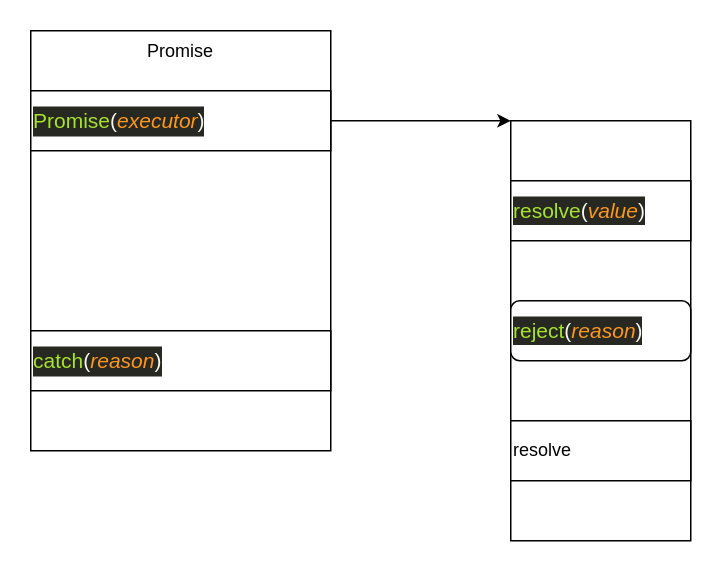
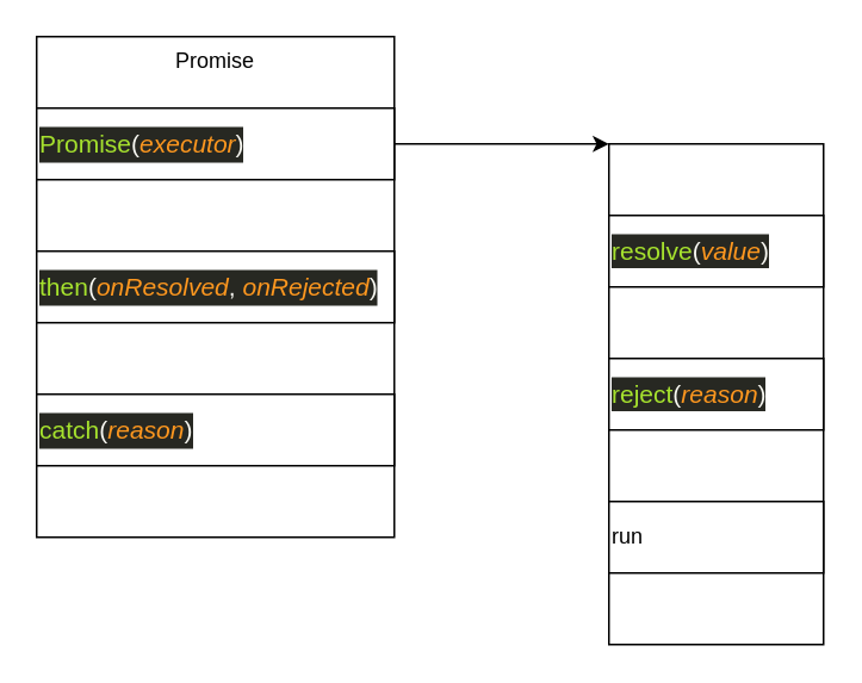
+ <mxCell id="5" value="&lt;div style=&quot;color: rgb(248 , 248 , 242) ; background-color: rgb(39 , 40 , 34) ; line-height: 19px&quot;&gt;&lt;font style=&quot;font-size: 14px&quot;&gt;&lt;span style=&quot;color: rgb(166 , 226 , 46)&quot;&gt;then&lt;/span&gt;(&lt;span style=&quot;color: rgb(253 , 151 , 31) ; font-style: italic&quot;&gt;onResolved&lt;/span&gt;,&amp;nbsp;&lt;span style=&quot;color: rgb(253 , 151 , 31) ; font-style: italic&quot;&gt;onRejected&lt;/span&gt;)&lt;/font&gt;&lt;/div&gt;" style="rounded=0;whiteSpace=wrap;html=1;fontSize=12;align=left;" vertex="1" parent="1"><mxGeometry x="20" y="140" width="200" height="40" as="geometry" /></mxCell>
- <mxCell id="9" value="&lt;div style=&quot;color: rgb(248 , 248 , 242) ; background-color: rgb(39 , 40 , 34) ; font-family: &amp;#34;jetbrains mono&amp;#34; , , &amp;#34;consolas&amp;#34; , &amp;#34;liberation mono&amp;#34; , &amp;#34;menlo&amp;#34; , monospace , &amp;#34;consolas&amp;#34; , &amp;#34;courier new&amp;#34; , monospace ; font-size: 14px ; line-height: 19px&quot;&gt;&lt;span style=&quot;color: #a6e22e&quot;&gt;reject&lt;/span&gt;(&lt;span style=&quot;color: #fd971f ; font-style: italic&quot;&gt;reason&lt;/span&gt;)&lt;/div&gt;" style="whiteSpace=wrap;html=1;fontSize=12;align=left;rounded=1;" vertex="1" parent="1"><mxGeometry x="340" y="200" width="120" height="40" as="geometry" /></mxCell>
+ <mxCell id="9" value="&lt;div style=&quot;color: rgb(248 , 248 , 242) ; background-color: rgb(39 , 40 , 34) ; font-family: &amp;#34;jetbrains mono&amp;#34; , , &amp;#34;consolas&amp;#34; , &amp;#34;liberation mono&amp;#34; , &amp;#34;menlo&amp;#34; , monospace , &amp;#34;consolas&amp;#34; , &amp;#34;courier new&amp;#34; , monospace ; font-size: 14px ; line-height: 19px&quot;&gt;&lt;span style=&quot;color: #a6e22e&quot;&gt;reject&lt;/span&gt;(&lt;span style=&quot;color: #fd971f ; font-style: italic&quot;&gt;reason&lt;/span&gt;)&lt;/div&gt;" style="rounded=0;whiteSpace=wrap;html=1;fontSize=12;align=left;" vertex="1" parent="1"><mxGeometry x="340" y="200" width="120" height="40" as="geometry" /></mxCell>
- <mxCell id="10" value="resolve" style="rounded=0;whiteSpace=wrap;html=1;fontSize=12;align=left;" vertex="1" parent="1"><mxGeometry x="340" y="280" width="120" height="40" as="geometry" /></mxCell>
+ <mxCell id="10" value="run" style="rounded=0;whiteSpace=wrap;html=1;fontSize=12;align=left;" vertex="1" parent="1"><mxGeometry x="340" y="280" width="120" height="40" as="geometry" /></mxCell>
